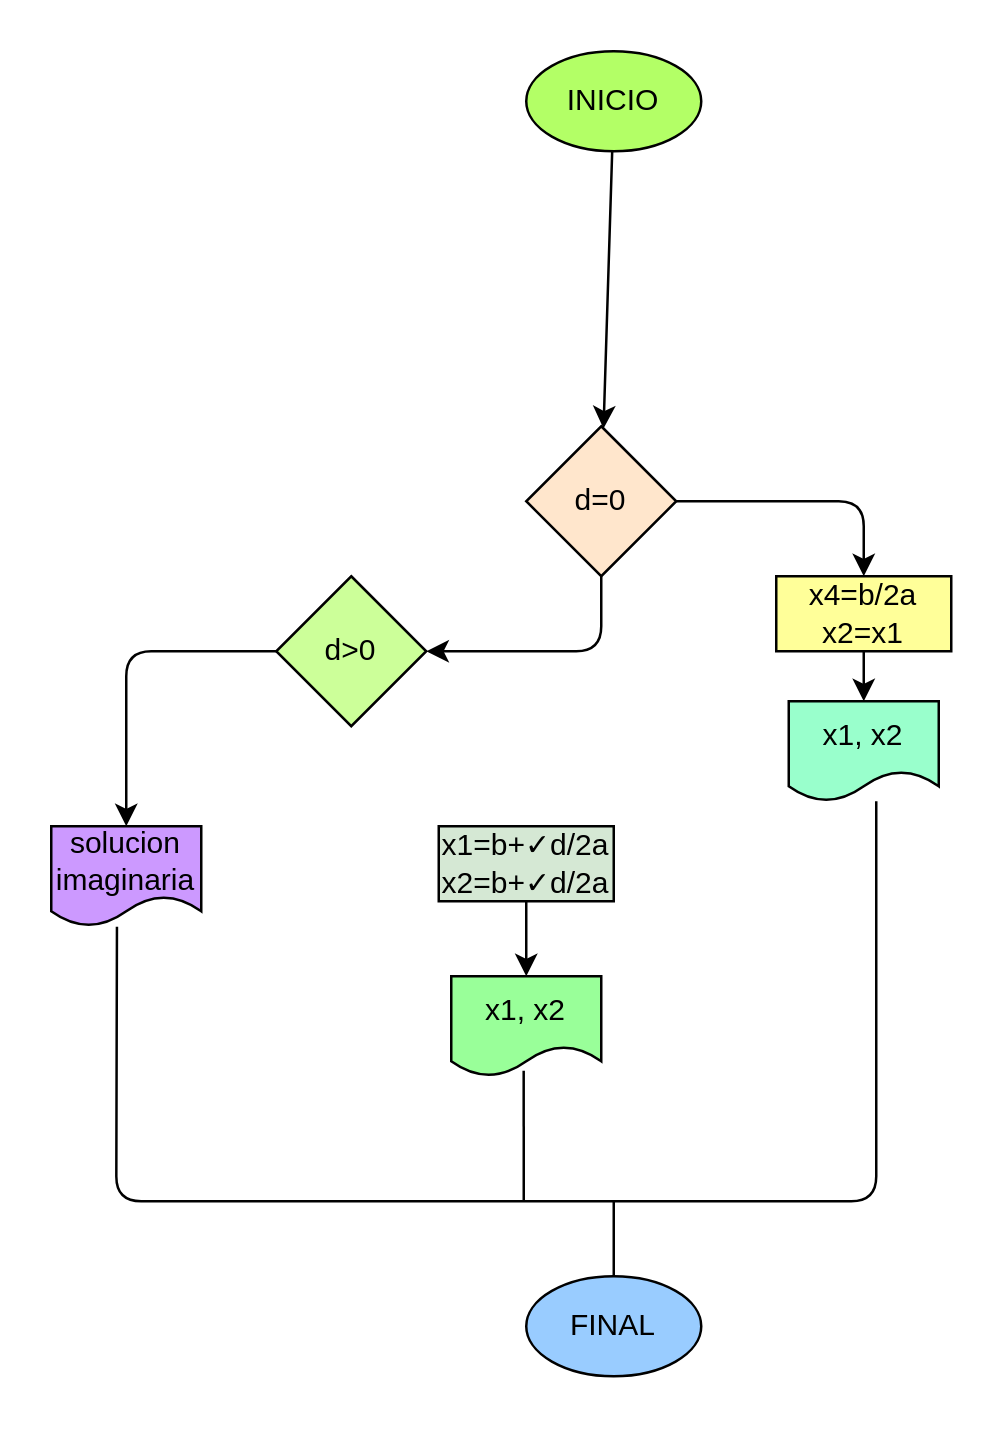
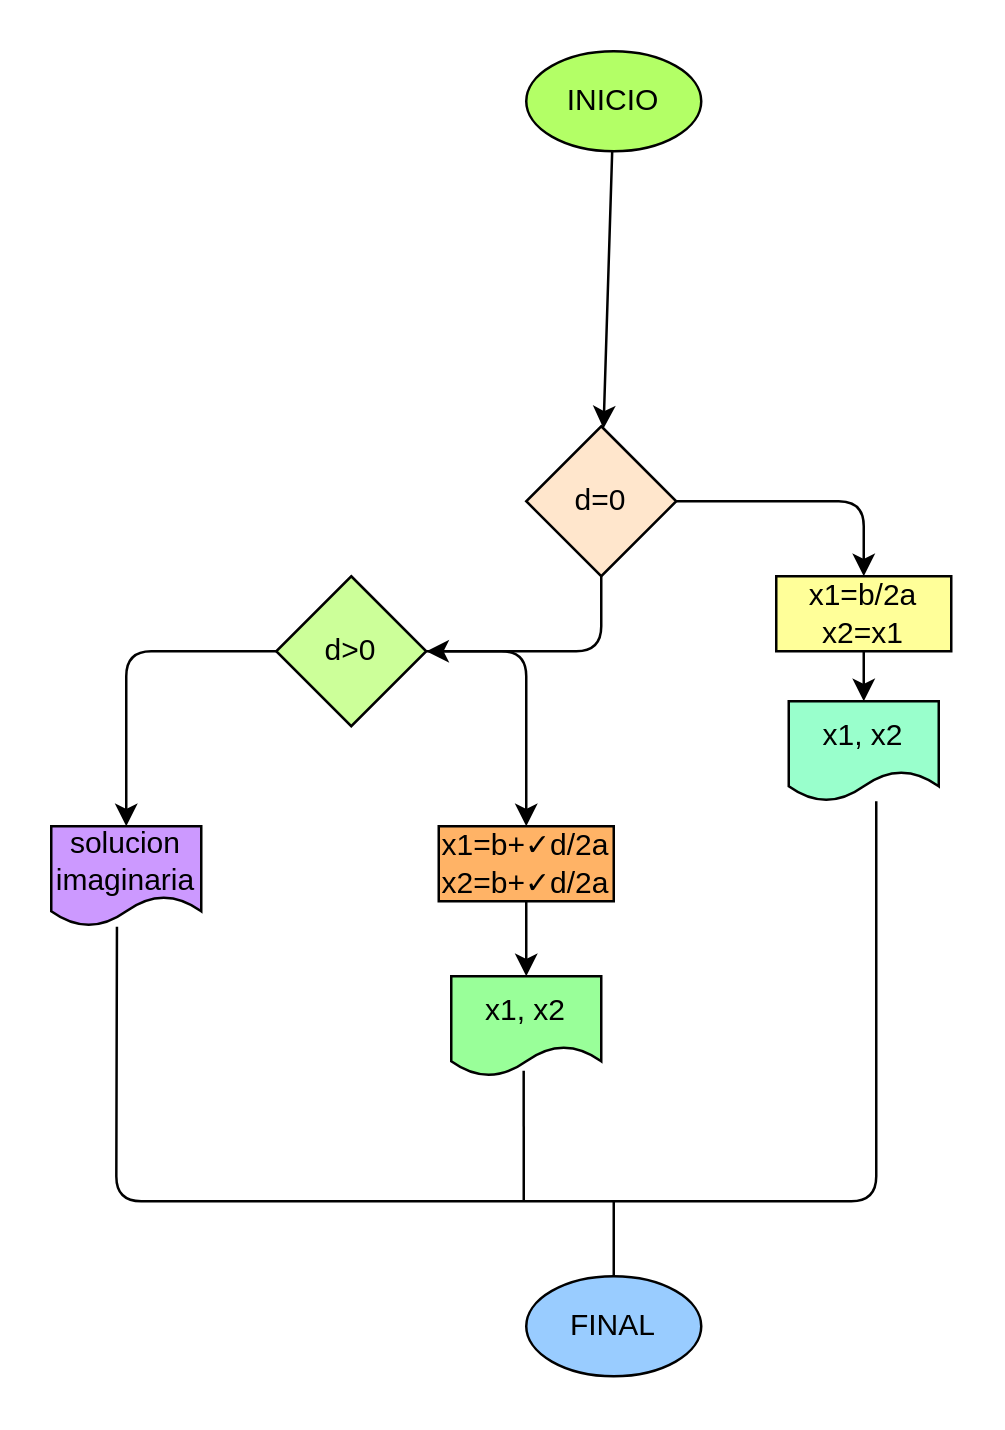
- <mxCell id="8" value="&lt;font color=&quot;#000000&quot;&gt;x4=b/2a&lt;br&gt;x2=x1&lt;/font&gt;" style="rounded=0;whiteSpace=wrap;html=1;fillColor=#FFFF99;" vertex="1" parent="1"><mxGeometry x="310" y="230" width="70" height="30" as="geometry" /></mxCell>
+ <mxCell id="8" value="&lt;font color=&quot;#000000&quot;&gt;x1=b/2a&lt;br&gt;x2=x1&lt;/font&gt;" style="rounded=0;whiteSpace=wrap;html=1;fillColor=#FFFF99;" vertex="1" parent="1"><mxGeometry x="310" y="230" width="70" height="30" as="geometry" /></mxCell>
+ <mxCell id="9" style="edgeStyle=orthogonalEdgeStyle;html=1;exitX=1;exitY=0.5;exitDx=0;exitDy=0;" edge="1" parent="1" source="11" target="16"><mxGeometry relative="1" as="geometry" /></mxCell>
- <mxCell id="16" value="&lt;font color=&quot;#000000&quot;&gt;x1=b+✓d/2a&lt;br&gt;x2=b+✓d/2a&lt;/font&gt;" style="rounded=0;whiteSpace=wrap;html=1;fillColor=#d5e8d4;" vertex="1" parent="1"><mxGeometry x="175" y="330" width="70" height="30" as="geometry" /></mxCell>
+ <mxCell id="16" value="&lt;font color=&quot;#000000&quot;&gt;x1=b+✓d/2a&lt;br&gt;x2=b+✓d/2a&lt;/font&gt;" style="rounded=0;whiteSpace=wrap;html=1;fillColor=#FFB366;" vertex="1" parent="1"><mxGeometry x="175" y="330" width="70" height="30" as="geometry" /></mxCell>
